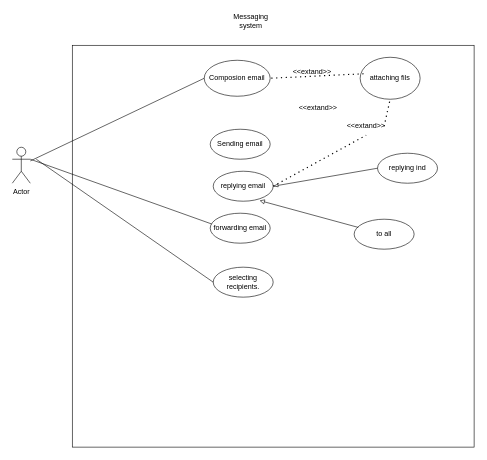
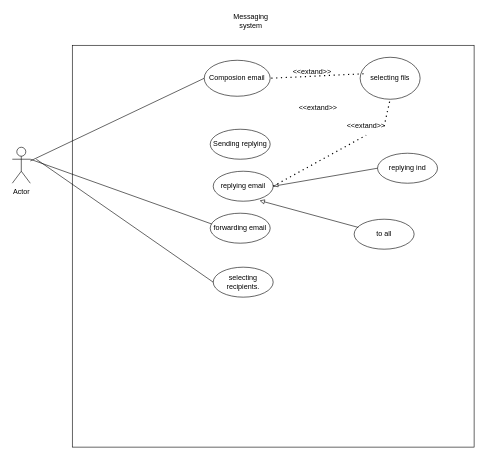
- <mxCell id="8" value="attaching fils" style="ellipse;whiteSpace=wrap;html=1;" vertex="1" parent="1"><mxGeometry x="600" y="95" width="100" height="70" as="geometry" /></mxCell>
+ <mxCell id="8" value="selecting fils" style="ellipse;whiteSpace=wrap;html=1;" vertex="1" parent="1"><mxGeometry x="600" y="95" width="100" height="70" as="geometry" /></mxCell>
- <mxCell id="5" value="Sending email" style="ellipse;whiteSpace=wrap;html=1;" vertex="1" parent="1"><mxGeometry x="350" y="215" width="100" height="50" as="geometry" /></mxCell>
+ <mxCell id="5" value="Sending replying" style="ellipse;whiteSpace=wrap;html=1;" vertex="1" parent="1"><mxGeometry x="350" y="215" width="100" height="50" as="geometry" /></mxCell>
